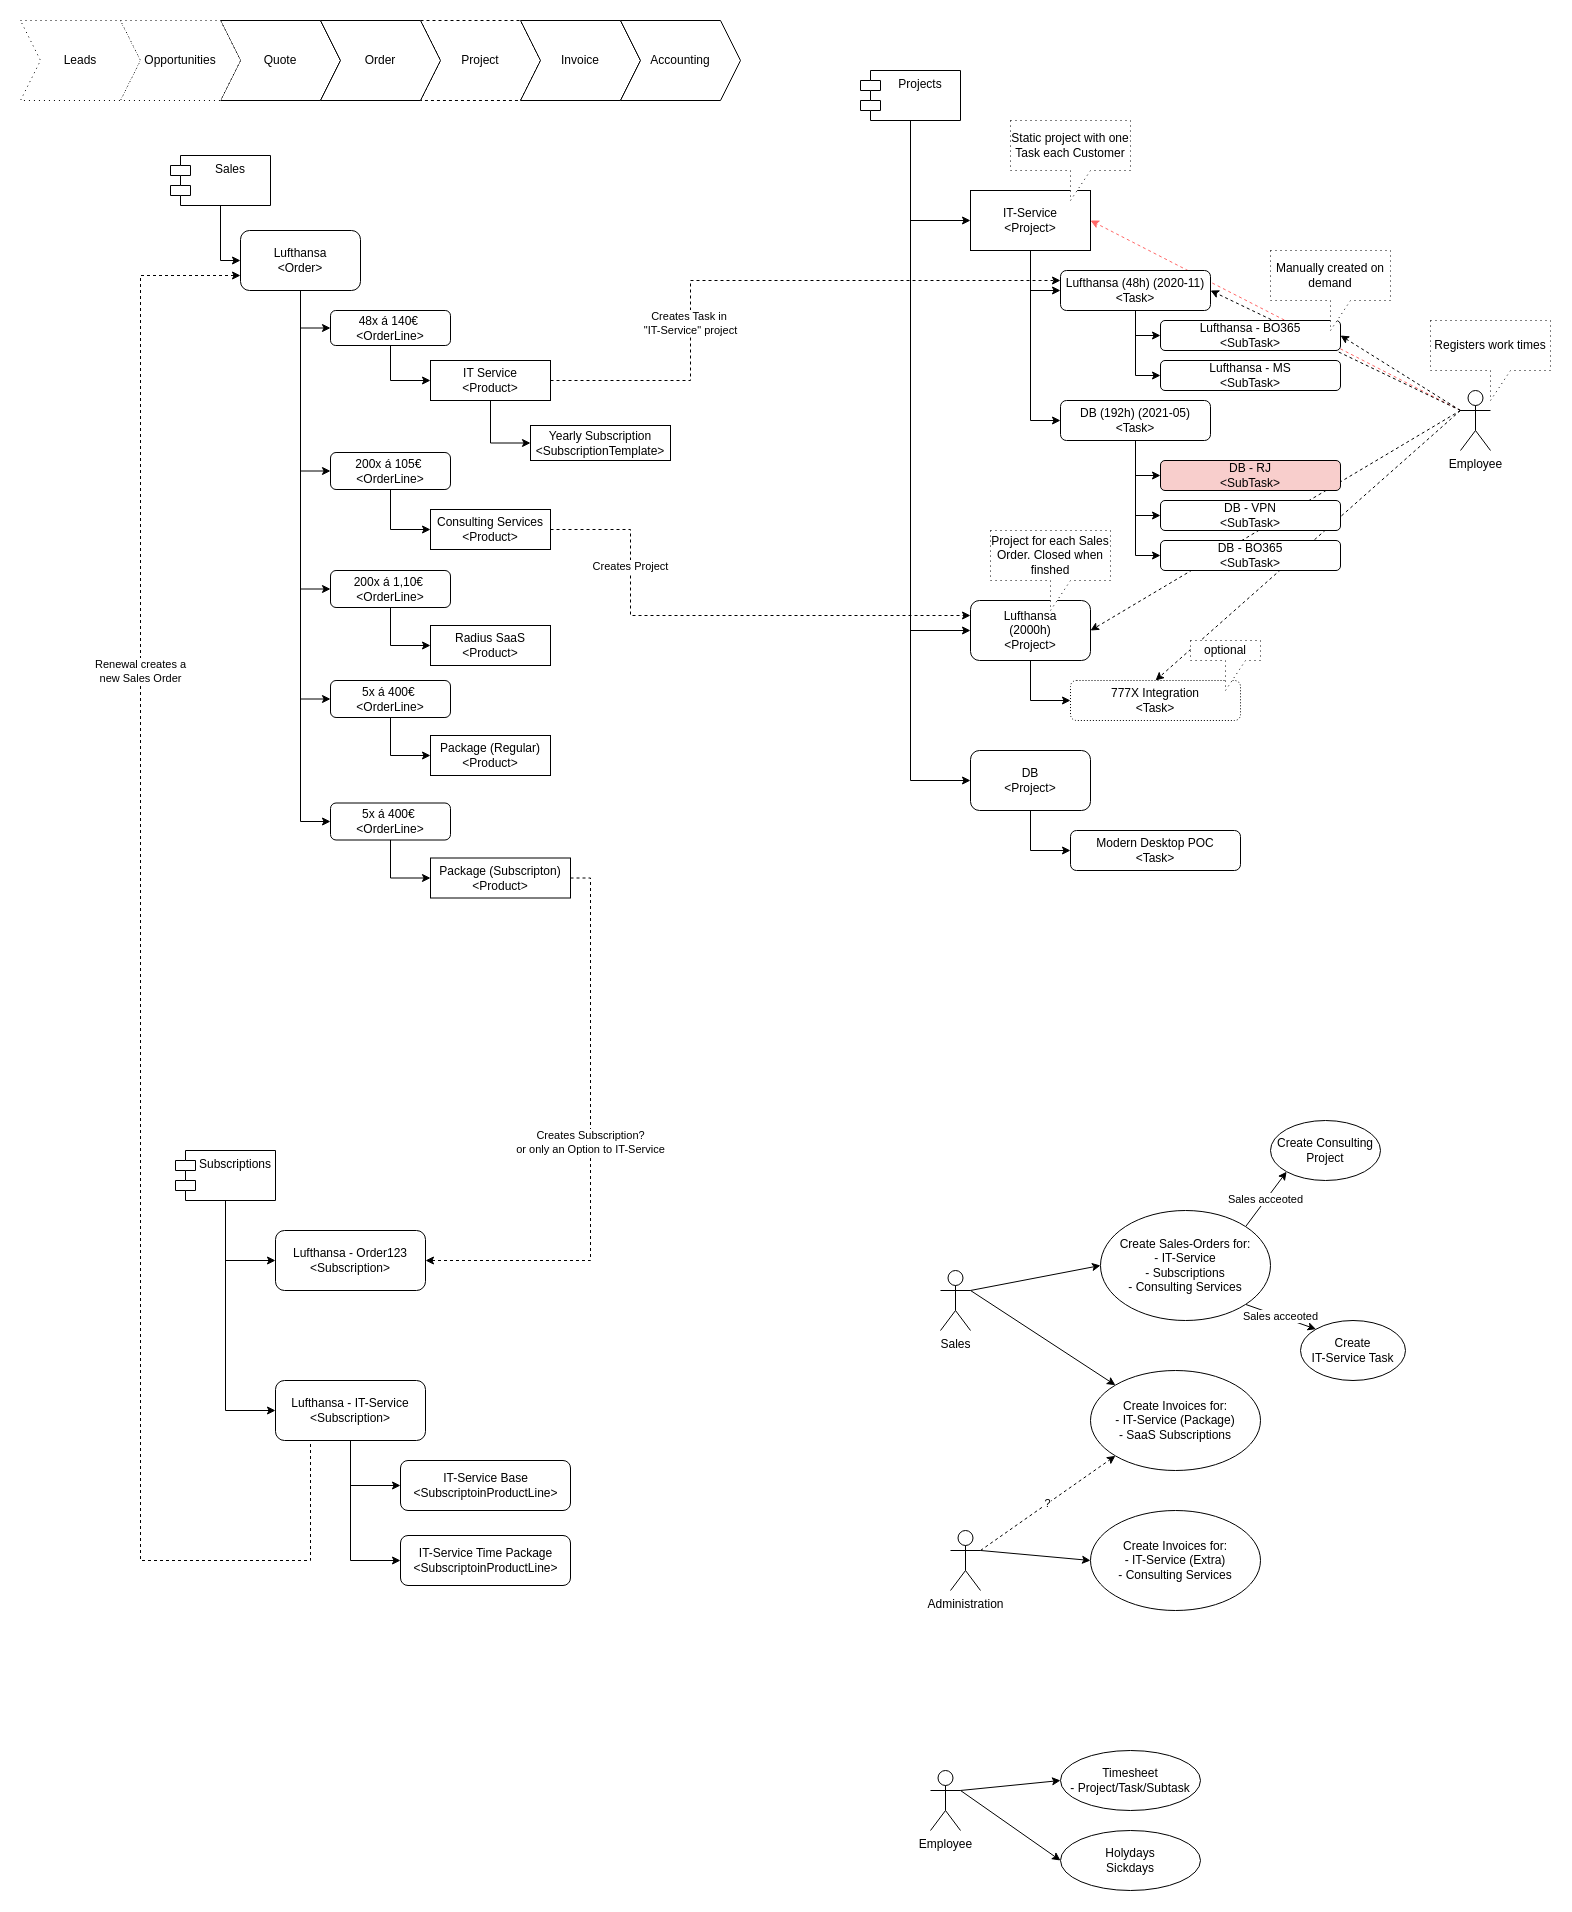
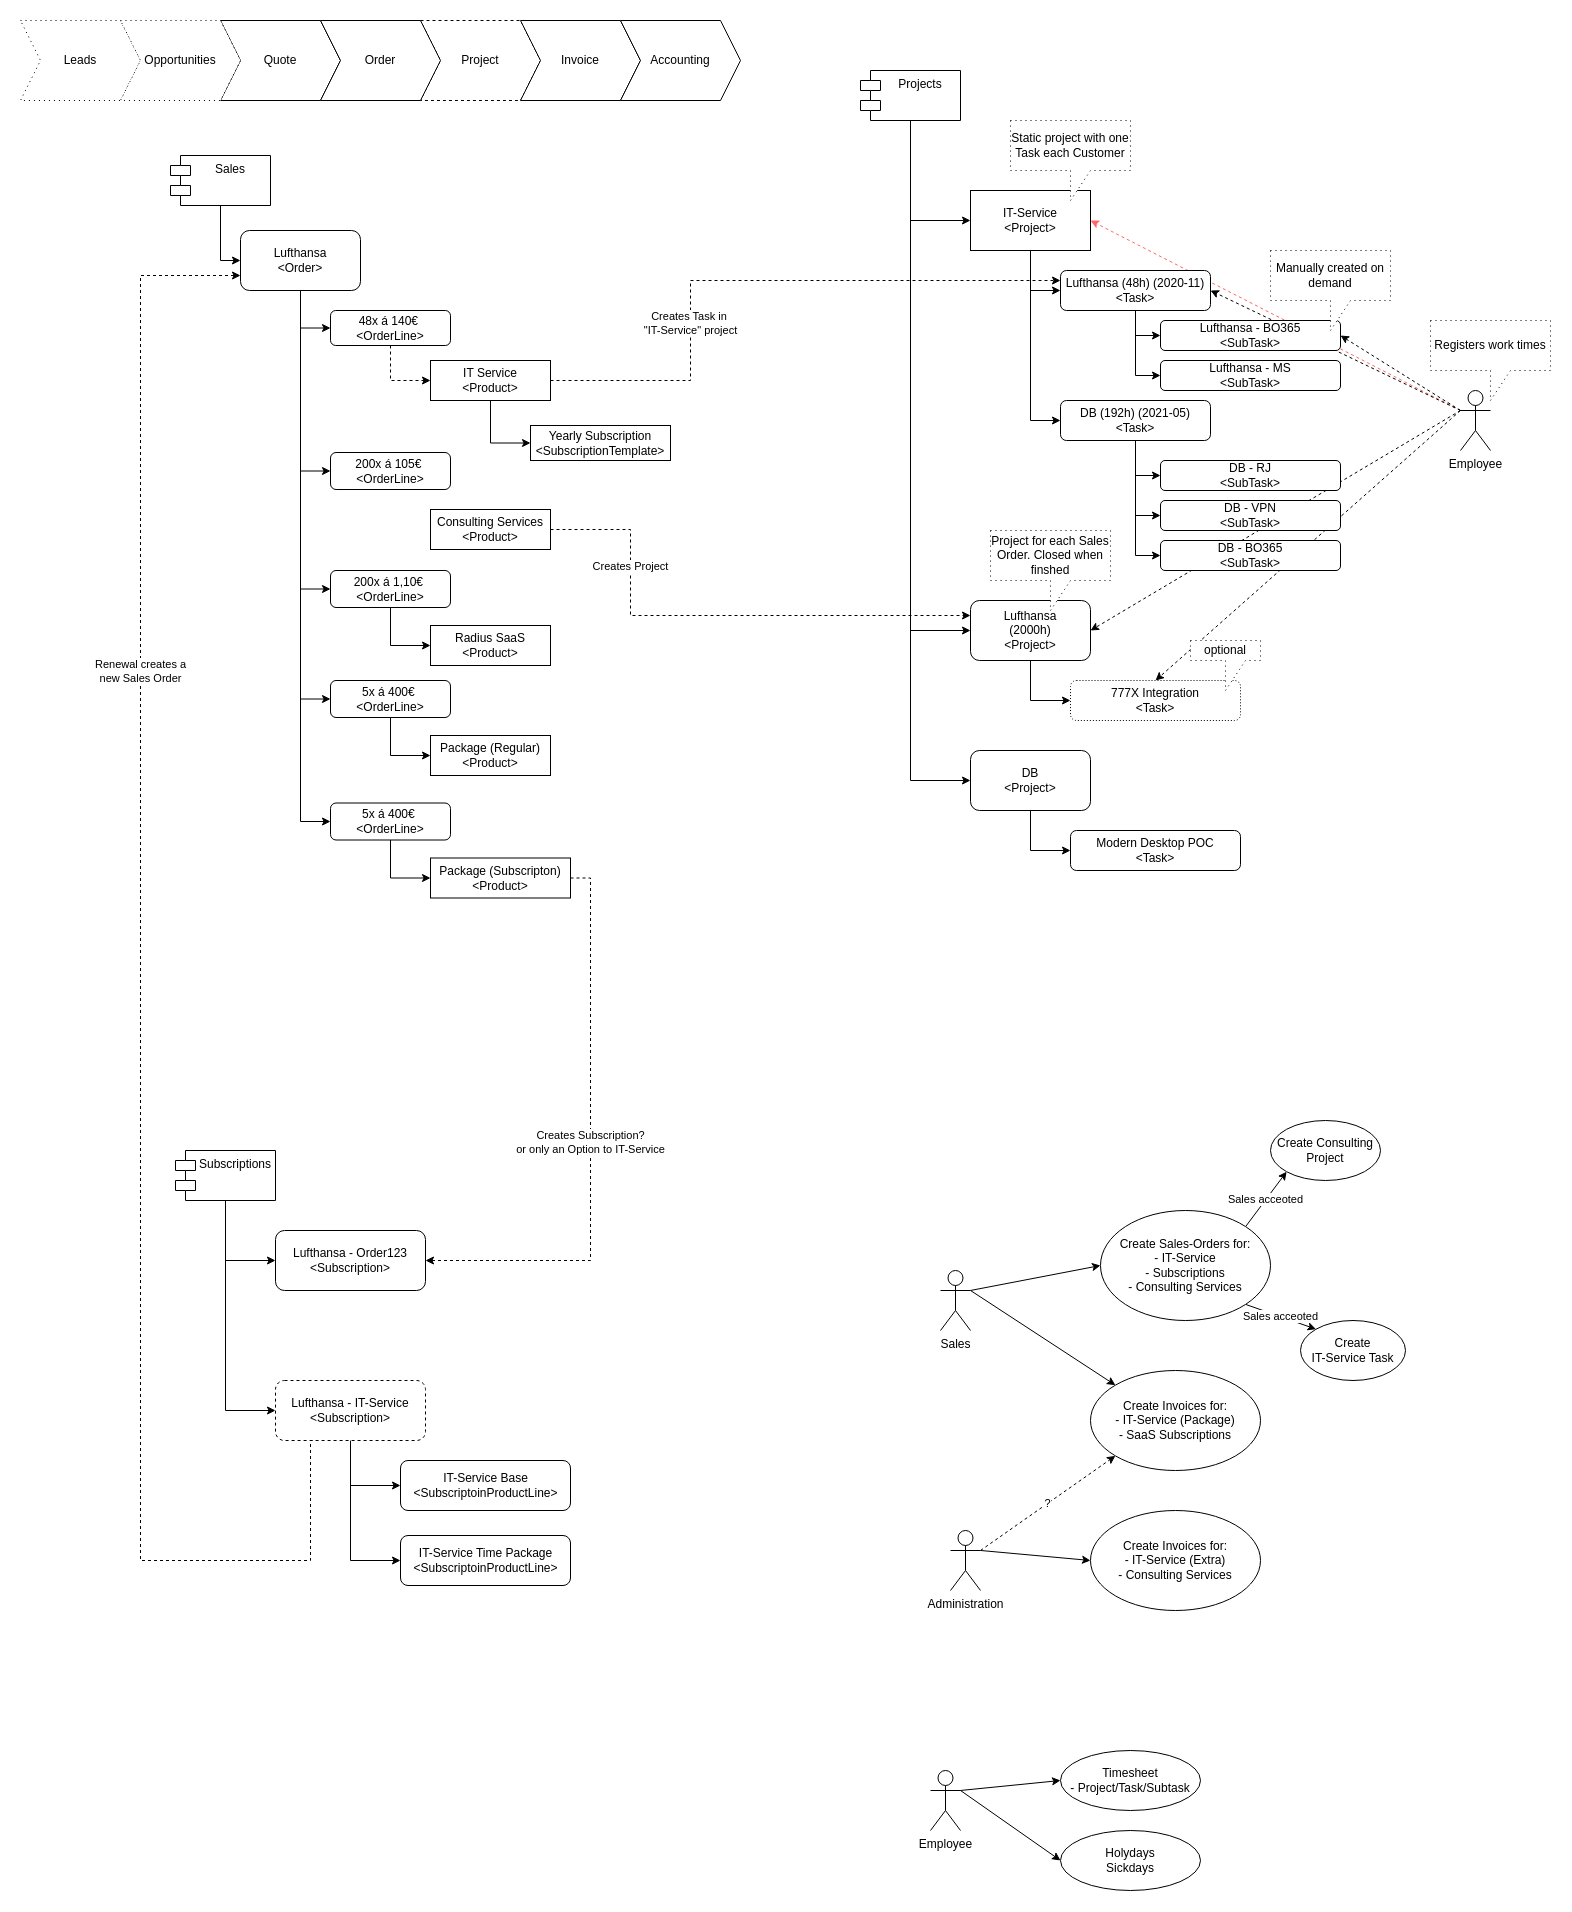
- <mxCell id="43" value="" style="edgeStyle=orthogonalEdgeStyle;rounded=0;orthogonalLoop=1;jettySize=auto;html=1;entryX=0;entryY=0.5;entryDx=0;entryDy=0;" parent="1" source="44" target="48" edge="1"><mxGeometry relative="1" as="geometry" /></mxCell>
+ <mxCell id="43" value="" style="edgeStyle=orthogonalEdgeStyle;rounded=0;orthogonalLoop=1;jettySize=auto;html=1;entryX=0;entryY=0.5;entryDx=0;entryDy=0;dashed=1;" parent="1" source="44" target="48" edge="1"><mxGeometry relative="1" as="geometry" /></mxCell>
- <mxCell id="26" value="DB - RJ&lt;br&gt;&amp;lt;SubTask&amp;gt;" style="whiteSpace=wrap;html=1;rounded=1;fillColor=#f8cecc;" parent="1" vertex="1"><mxGeometry x="1160" y="460" width="180" height="30" as="geometry" /></mxCell>
+ <mxCell id="26" value="DB - RJ&lt;br&gt;&amp;lt;SubTask&amp;gt;" style="whiteSpace=wrap;html=1;rounded=1;" parent="1" vertex="1"><mxGeometry x="1160" y="460" width="180" height="30" as="geometry" /></mxCell>
- <mxCell id="52" style="edgeStyle=orthogonalEdgeStyle;rounded=0;orthogonalLoop=1;jettySize=auto;html=1;exitX=0.5;exitY=1;exitDx=0;exitDy=0;entryX=0;entryY=0.5;entryDx=0;entryDy=0;" parent="1" source="54" target="50" edge="1"><mxGeometry relative="1" as="geometry" /></mxCell>
- <mxCell id="64" value="Lufthansa - IT-Service&lt;br&gt;&amp;lt;Subscription&amp;gt;" style="rounded=1;whiteSpace=wrap;html=1;" parent="1" vertex="1"><mxGeometry x="275" y="1380" width="150" height="60" as="geometry" /></mxCell>
+ <mxCell id="64" value="Lufthansa - IT-Service&lt;br&gt;&amp;lt;Subscription&amp;gt;" style="rounded=1;whiteSpace=wrap;html=1;dashed=1;" parent="1" vertex="1"><mxGeometry x="275" y="1380" width="150" height="60" as="geometry" /></mxCell>
